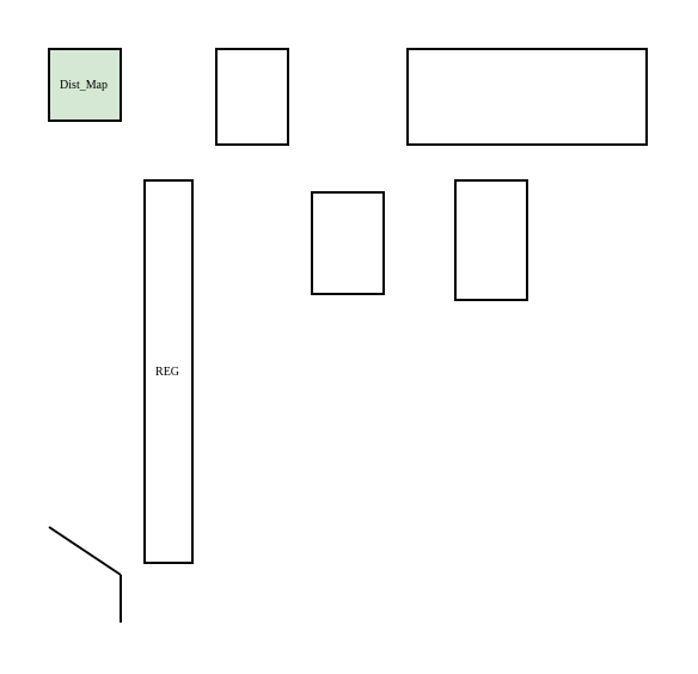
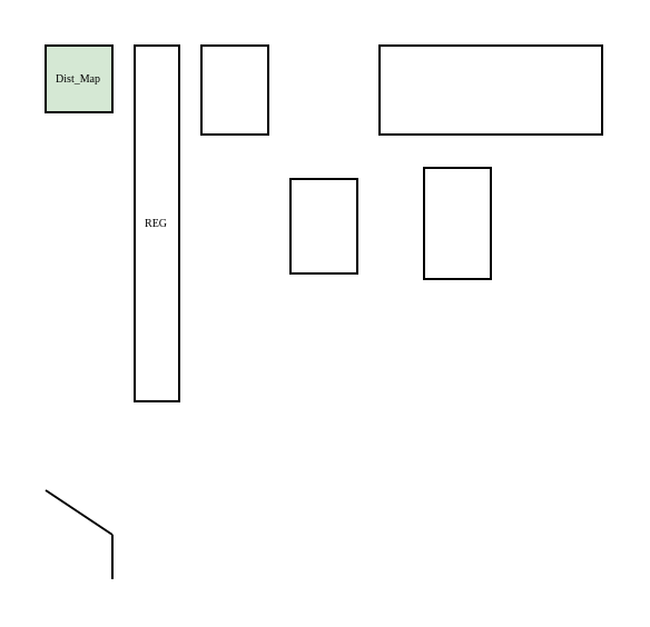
- <mxCell id="2" value="REG" style="rounded=0;whiteSpace=wrap;html=1;fontFamily=Times New Roman;fontSize=5;" parent="1" vertex="1"><mxGeometry x="60" y="75" width="20" height="160" as="geometry" /></mxCell>
+ <mxCell id="2" value="REG" style="rounded=0;whiteSpace=wrap;html=1;fontFamily=Times New Roman;fontSize=5;" parent="1" vertex="1"><mxGeometry x="60" y="20" width="20" height="160" as="geometry" /></mxCell>
